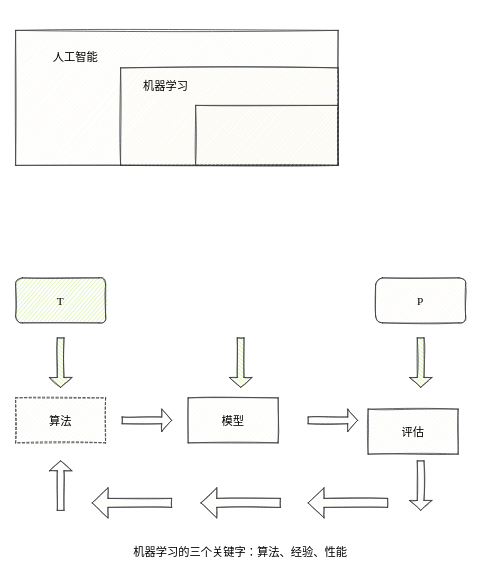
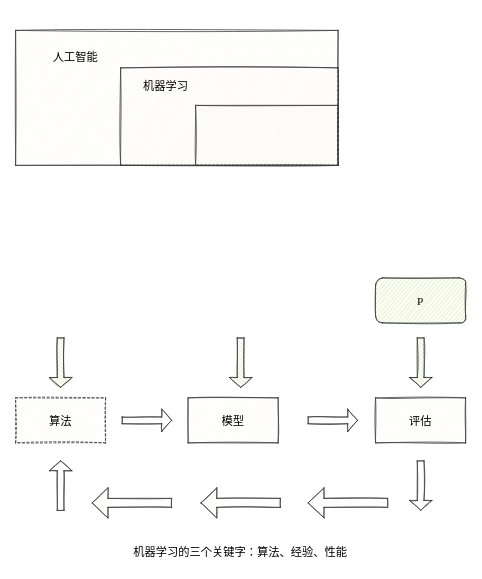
- <mxCell id="11" value="T" style="rounded=1;whiteSpace=wrap;html=1;glass=0;sketch=1;fontFamily=Comic Sans MS;fontSize=15;strokeColor=#36393d;fillColor=#cdeb8b;" vertex="1" parent="1"><mxGeometry x="20" y="370" width="120" height="60" as="geometry" /></mxCell>
- <mxCell id="12" value="P" style="rounded=1;whiteSpace=wrap;html=1;glass=0;sketch=1;fontFamily=Comic Sans MS;fontSize=15;strokeColor=#36393d;fillColor=#f9f7ed;" vertex="1" parent="1"><mxGeometry x="500" y="370" width="120" height="60" as="geometry" /></mxCell>
+ <mxCell id="12" value="P" style="rounded=1;whiteSpace=wrap;html=1;glass=0;sketch=1;fontFamily=Comic Sans MS;fontSize=15;strokeColor=#36393d;fillColor=#cdeb8b;" vertex="1" parent="1"><mxGeometry x="500" y="370" width="120" height="60" as="geometry" /></mxCell>
- <mxCell id="15" value="评估" style="rounded=0;whiteSpace=wrap;html=1;glass=0;sketch=1;fontFamily=Comic Sans MS;fontSize=15;fontColor=default;strokeColor=#36393d;fillColor=#f9f7ed;" vertex="1" parent="1"><mxGeometry x="490" y="545" width="120" height="60" as="geometry" /></mxCell>
+ <mxCell id="15" value="评估" style="rounded=0;whiteSpace=wrap;html=1;glass=0;sketch=1;fontFamily=Comic Sans MS;fontSize=15;fontColor=default;strokeColor=#36393d;fillColor=#f9f7ed;" vertex="1" parent="1"><mxGeometry x="500" y="530" width="120" height="60" as="geometry" /></mxCell>
